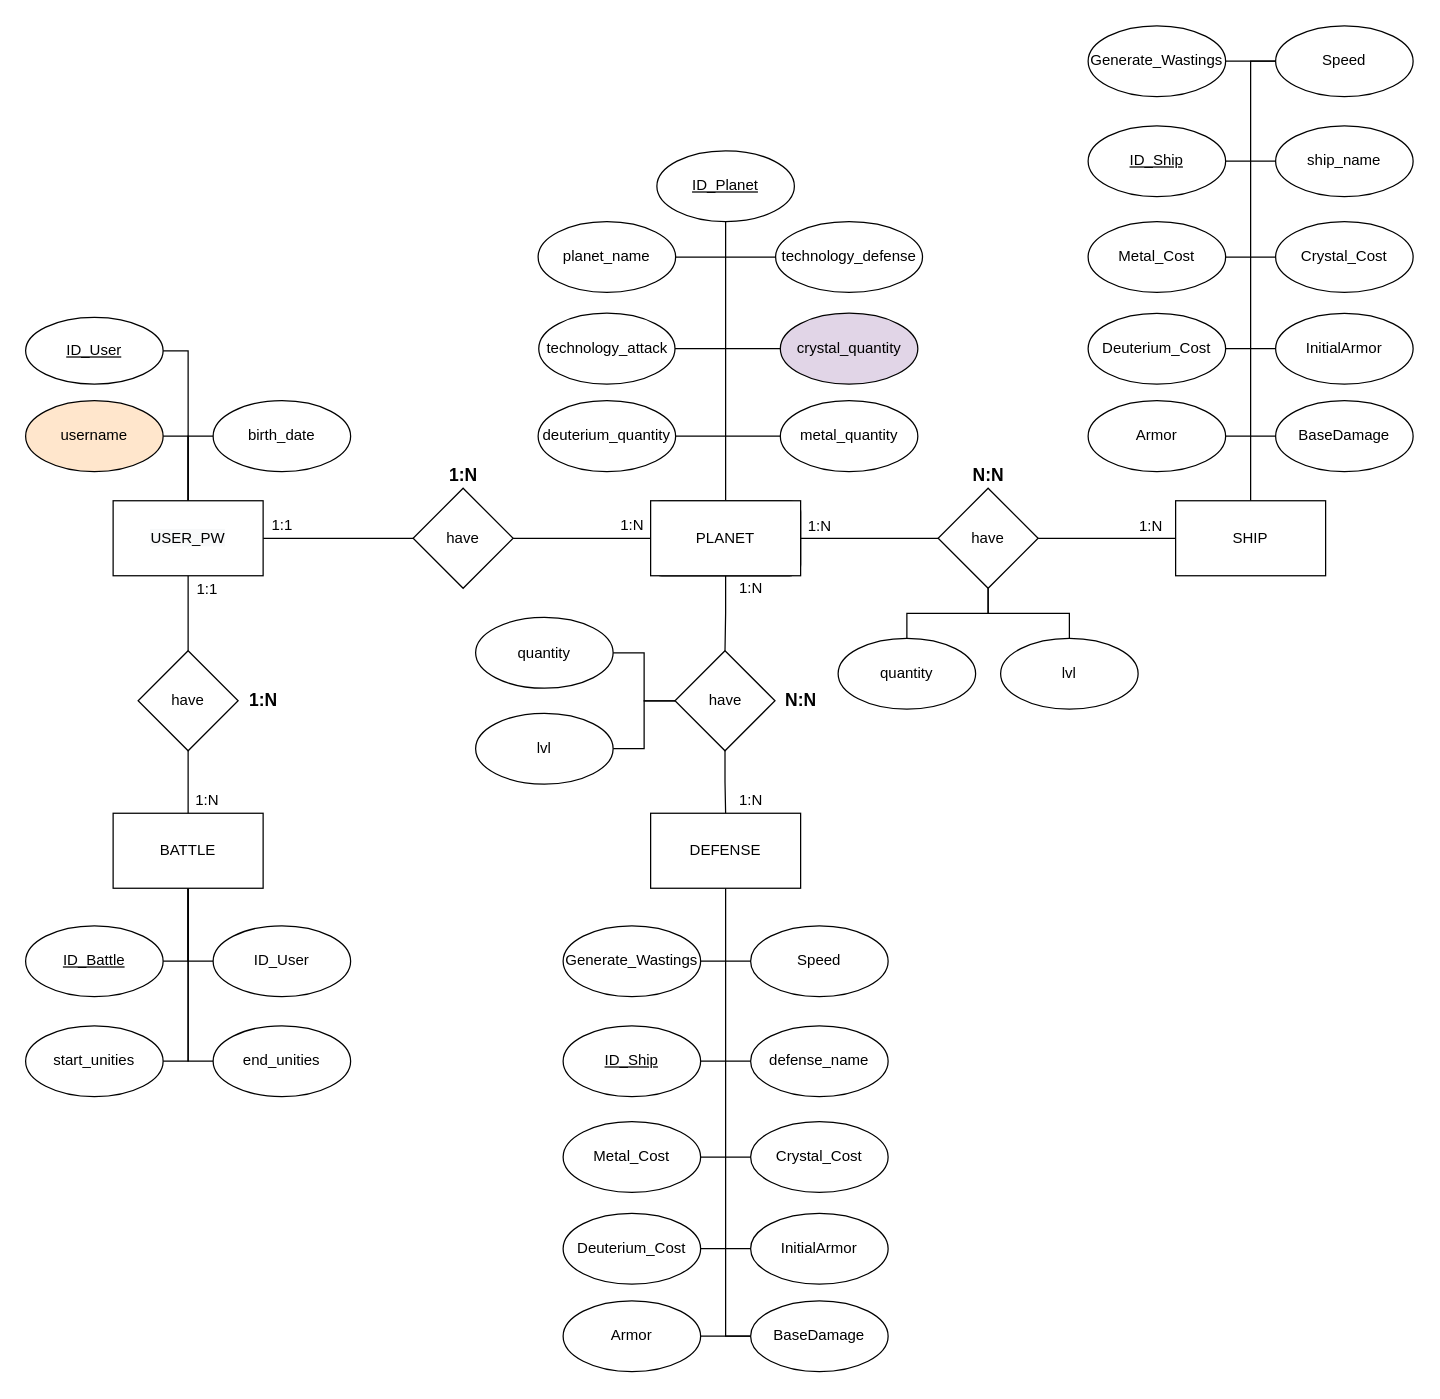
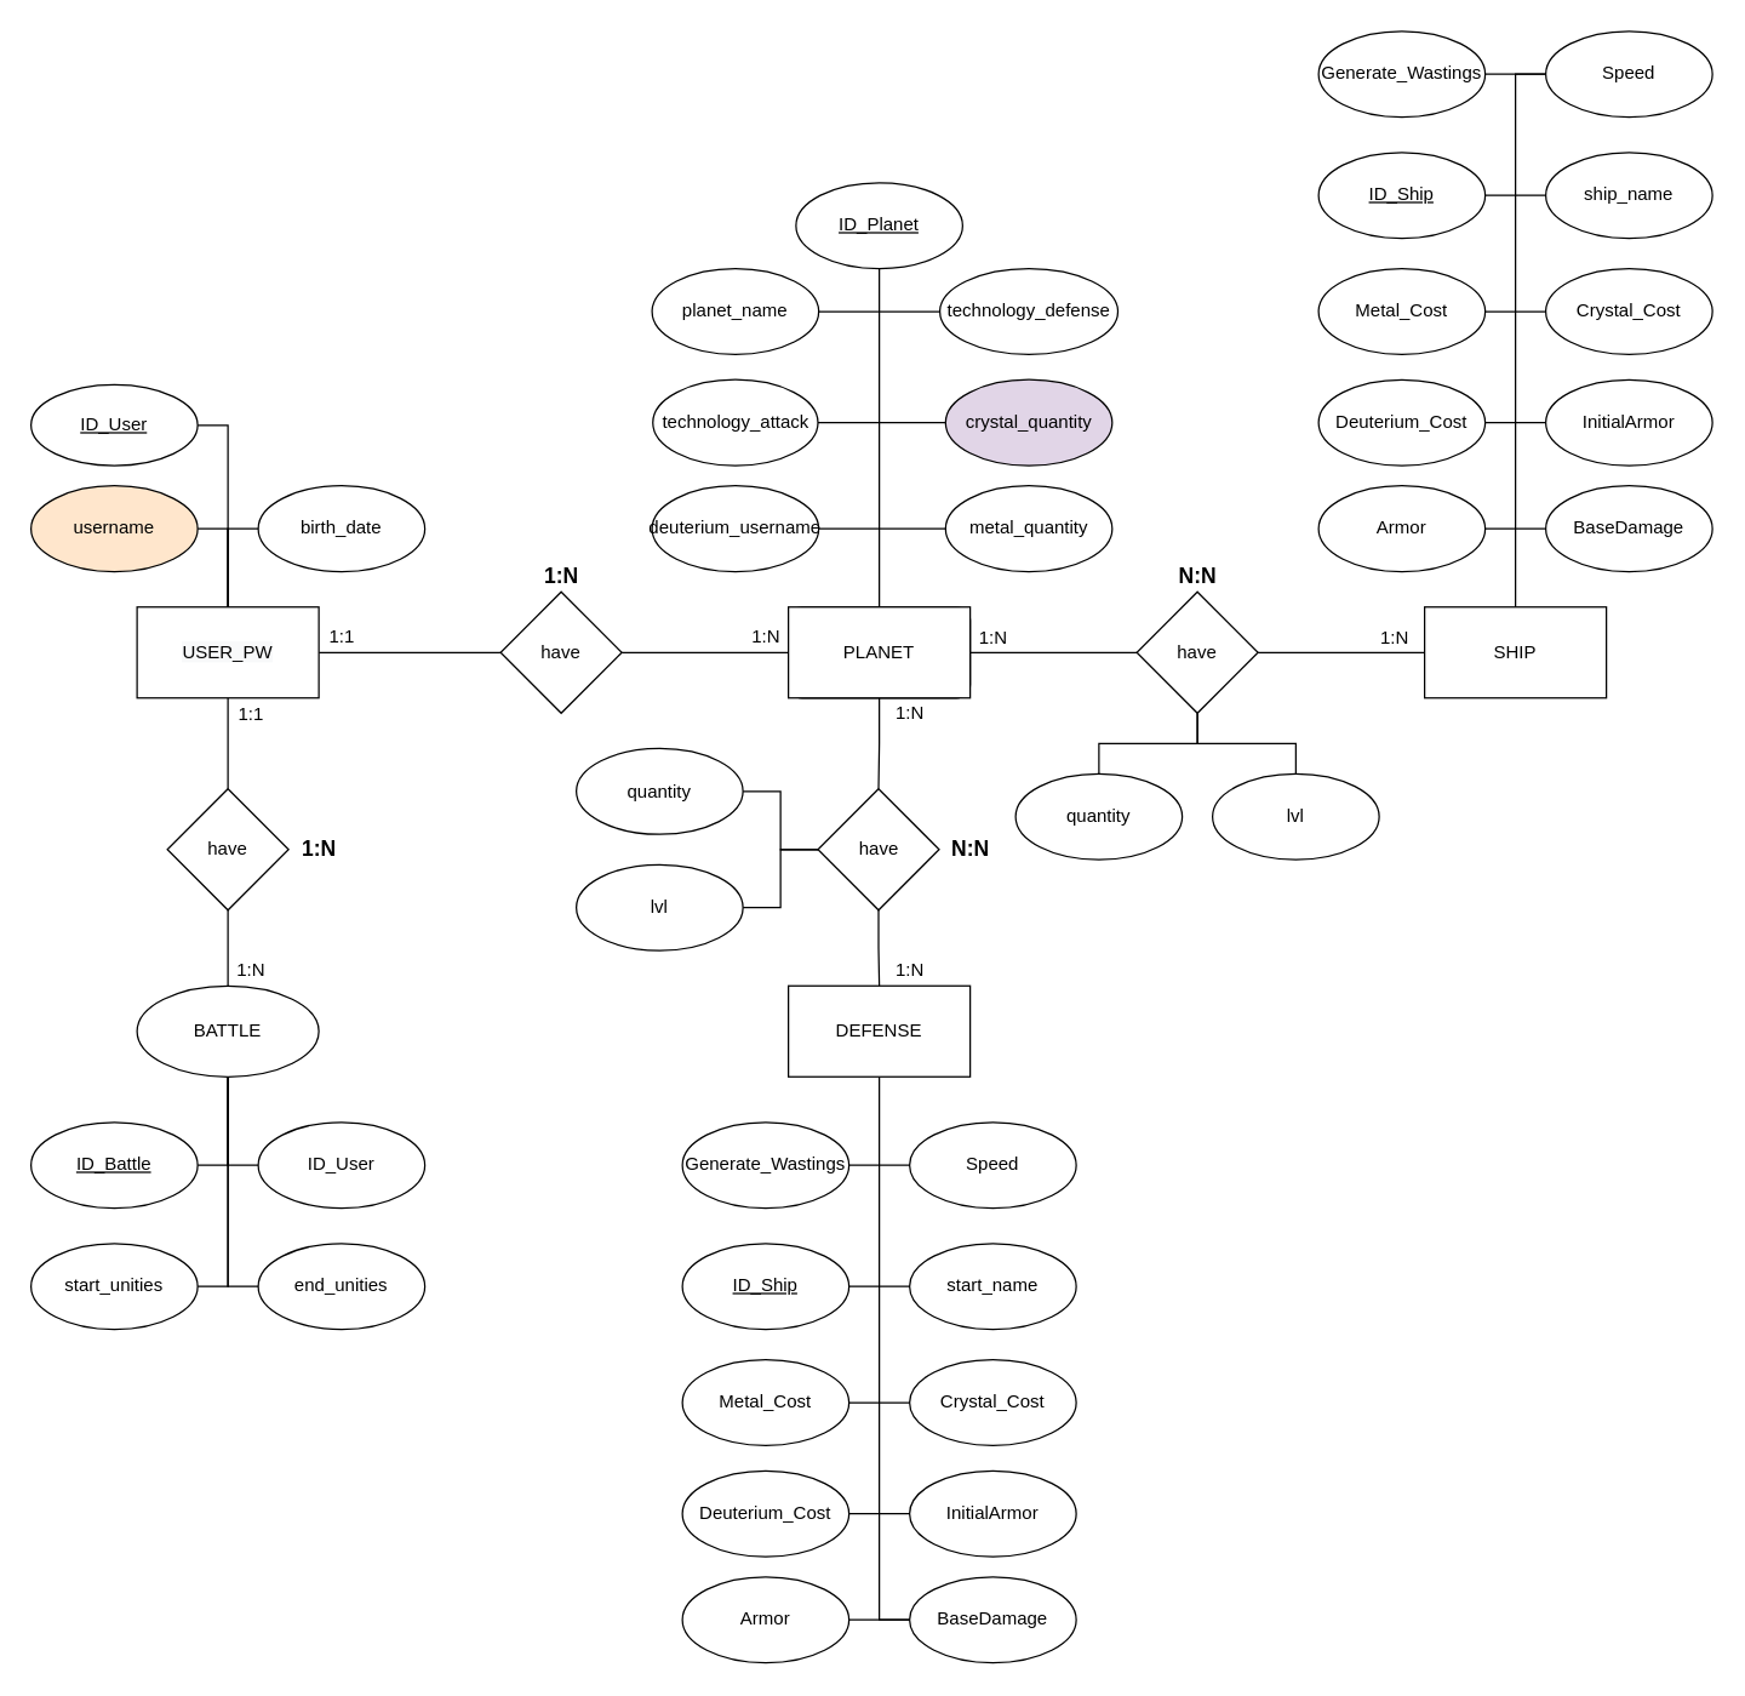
- <mxCell id="16" value="deuterium_quantity" style="ellipse;whiteSpace=wrap;html=1;" parent="1" vertex="1"><mxGeometry x="430" y="320" width="110" height="56.67" as="geometry" /></mxCell>
+ <mxCell id="16" value="deuterium_username" style="ellipse;whiteSpace=wrap;html=1;" parent="1" vertex="1"><mxGeometry x="430" y="320" width="110" height="56.67" as="geometry" /></mxCell>
- <mxCell id="73" value="BATTLE" style="rounded=0;whiteSpace=wrap;html=1;" parent="1" vertex="1"><mxGeometry x="90" y="650" width="120" height="60" as="geometry" /></mxCell>
+ <mxCell id="73" value="BATTLE" style="ellipse;whiteSpace=wrap;html=1;" parent="1" vertex="1"><mxGeometry x="90" y="650" width="120" height="60" as="geometry" /></mxCell>
- <mxCell id="56" value="defense_name" style="ellipse;whiteSpace=wrap;html=1;" parent="1" vertex="1"><mxGeometry x="600" y="820" width="110" height="56.67" as="geometry" /></mxCell>
+ <mxCell id="56" value="start_name" style="ellipse;whiteSpace=wrap;html=1;" parent="1" vertex="1"><mxGeometry x="600" y="820" width="110" height="56.67" as="geometry" /></mxCell>
